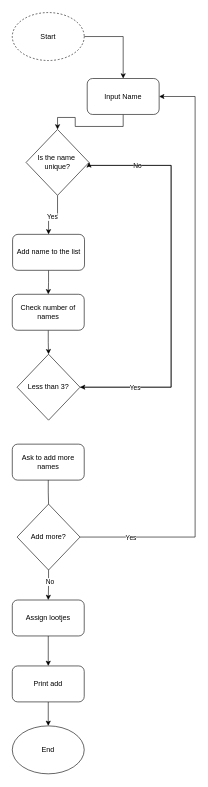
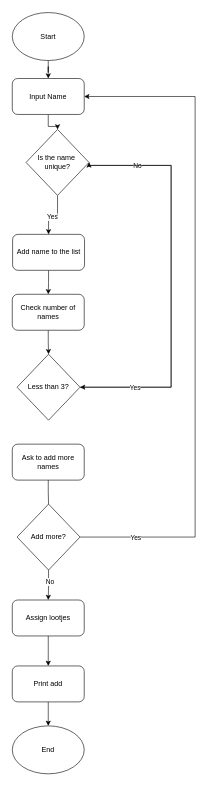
- <mxCell id="3" value="Start" style="ellipse;whiteSpace=wrap;html=1;dashed=1;" parent="1" vertex="1"><mxGeometry x="20" y="20" width="120" height="80" as="geometry" /></mxCell>
+ <mxCell id="3" value="Start" style="ellipse;whiteSpace=wrap;html=1;" parent="1" vertex="1"><mxGeometry x="20" y="20" width="120" height="80" as="geometry" /></mxCell>
- <mxCell id="5" value="&lt;div&gt;Input Name&lt;/div&gt;" style="rounded=1;whiteSpace=wrap;html=1;" parent="1" vertex="1"><mxGeometry x="145" y="130" width="120" height="60" as="geometry" /></mxCell>
+ <mxCell id="5" value="&lt;div&gt;Input Name&lt;/div&gt;" style="rounded=1;whiteSpace=wrap;html=1;" parent="1" vertex="1"><mxGeometry x="20" y="130" width="120" height="60" as="geometry" /></mxCell>
